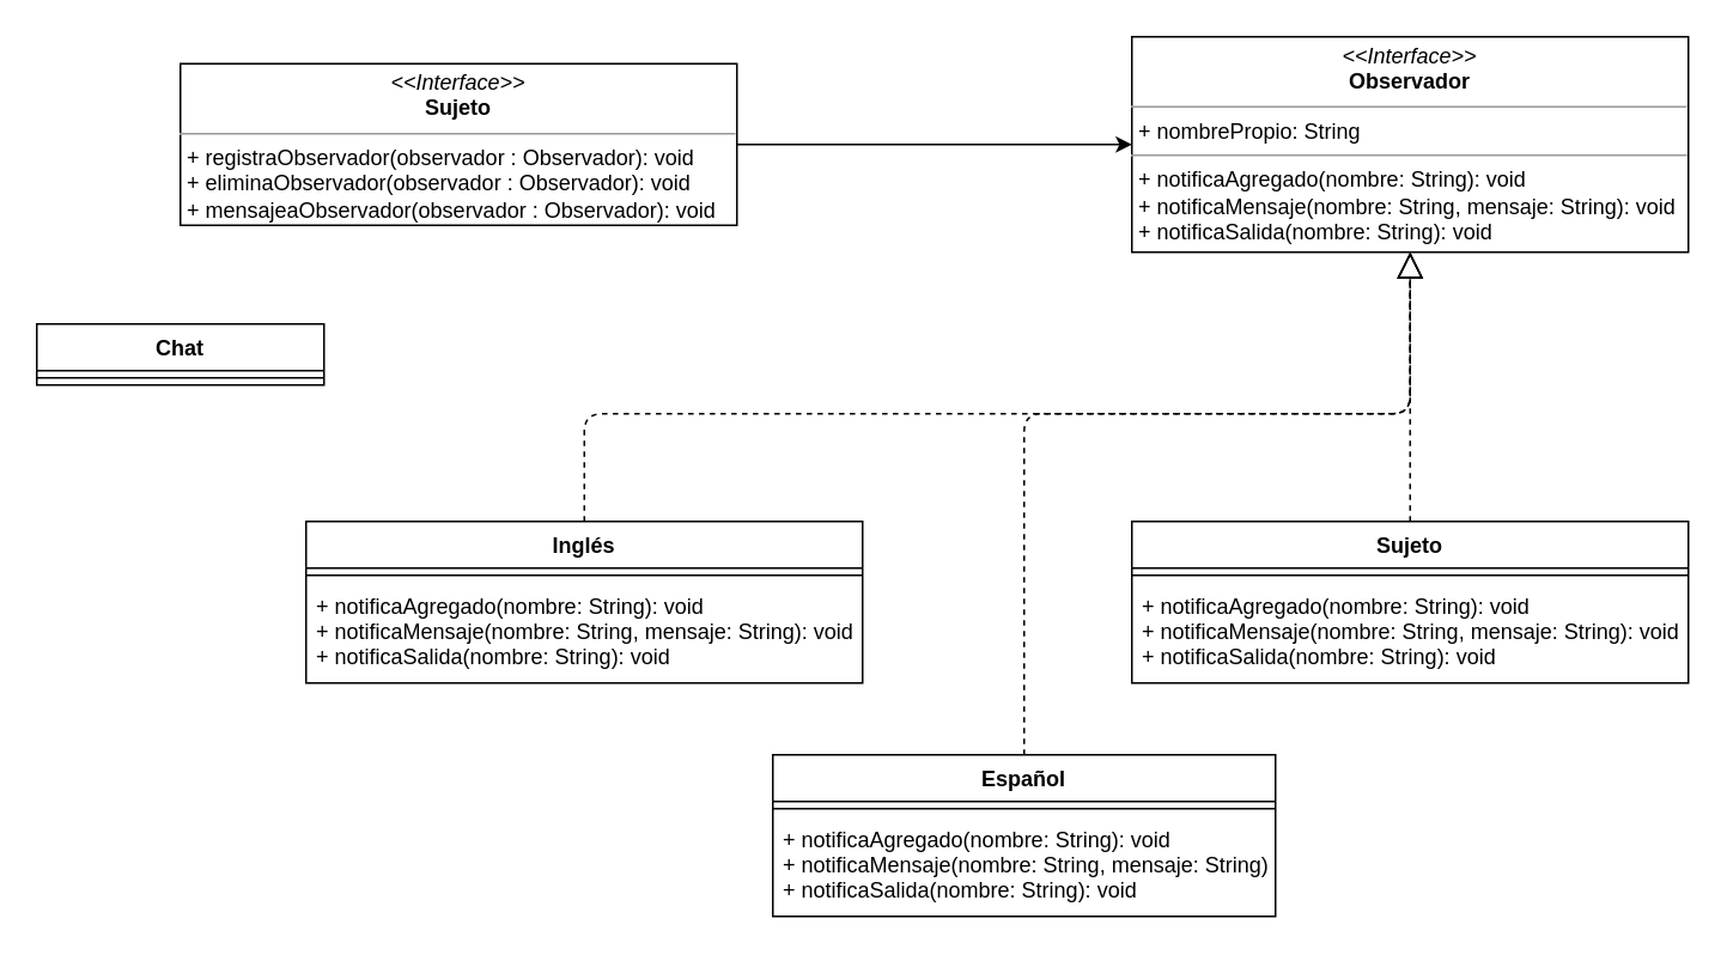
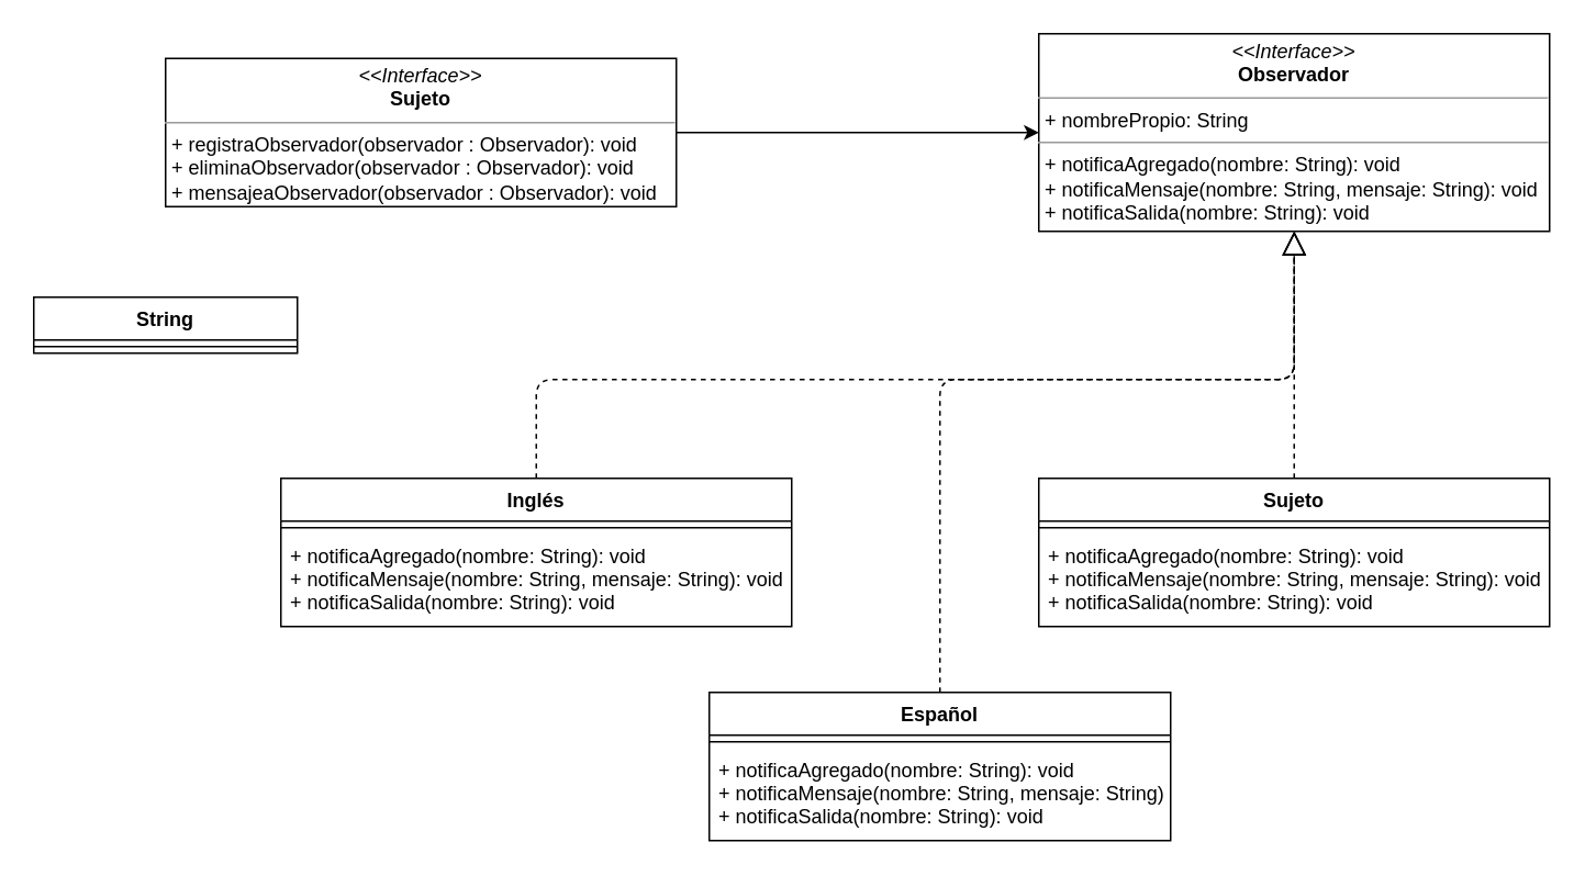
- <mxCell id="17" value="Chat" style="swimlane;fontStyle=1;align=center;verticalAlign=top;childLayout=stackLayout;horizontal=1;startSize=26;horizontalStack=0;resizeParent=1;resizeParentMax=0;resizeLast=0;collapsible=1;marginBottom=0;fillColor=#FFFFFF;" vertex="1" parent="1"><mxGeometry x="20" y="180" width="160" height="34" as="geometry" /></mxCell>
+ <mxCell id="17" value="String" style="swimlane;fontStyle=1;align=center;verticalAlign=top;childLayout=stackLayout;horizontal=1;startSize=26;horizontalStack=0;resizeParent=1;resizeParentMax=0;resizeLast=0;collapsible=1;marginBottom=0;fillColor=#FFFFFF;" vertex="1" parent="1"><mxGeometry x="20" y="180" width="160" height="34" as="geometry" /></mxCell>
